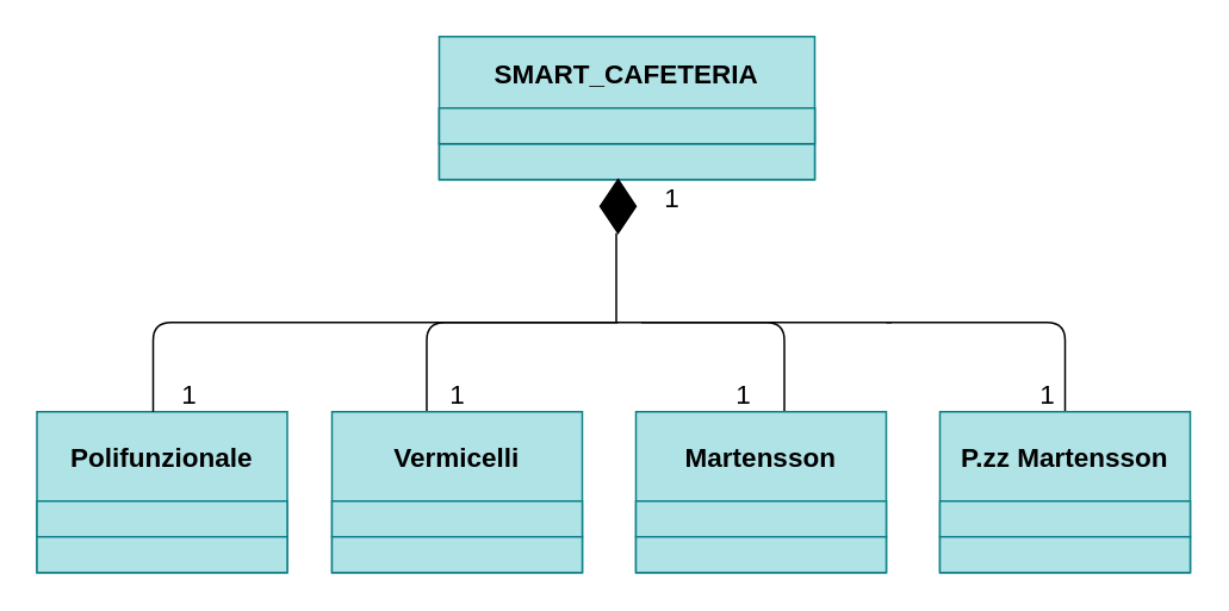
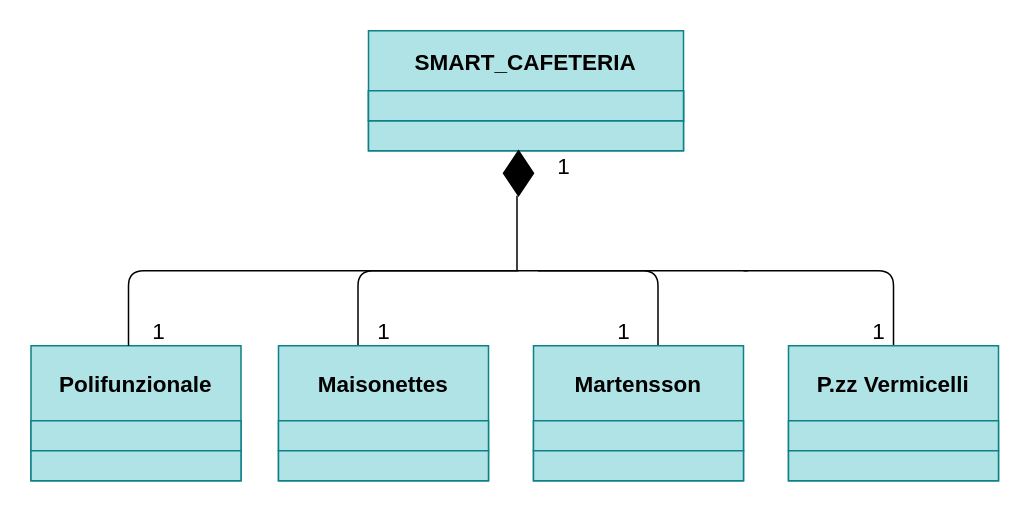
- <mxCell id="19" value="Vermicelli" style="swimlane;fontStyle=1;align=center;verticalAlign=middle;childLayout=stackLayout;horizontal=1;startSize=50;horizontalStack=0;resizeParent=1;resizeLast=0;collapsible=1;marginBottom=0;rounded=0;shadow=0;strokeWidth=1;labelBackgroundColor=none;fontSize=15;fillColor=#b0e3e6;strokeColor=#0e8088;" vertex="1" parent="1"><mxGeometry x="185" y="230" width="140" height="90" as="geometry"><mxRectangle x="230" y="140" width="160" height="26" as="alternateBounds" /></mxGeometry></mxCell>
+ <mxCell id="19" value="Maisonettes" style="swimlane;fontStyle=1;align=center;verticalAlign=middle;childLayout=stackLayout;horizontal=1;startSize=50;horizontalStack=0;resizeParent=1;resizeLast=0;collapsible=1;marginBottom=0;rounded=0;shadow=0;strokeWidth=1;labelBackgroundColor=none;fontSize=15;fillColor=#b0e3e6;strokeColor=#0e8088;" vertex="1" parent="1"><mxGeometry x="185" y="230" width="140" height="90" as="geometry"><mxRectangle x="230" y="140" width="160" height="26" as="alternateBounds" /></mxGeometry></mxCell>
- <mxCell id="25" value="P.zz Martensson" style="swimlane;fontStyle=1;align=center;verticalAlign=middle;childLayout=stackLayout;horizontal=1;startSize=50;horizontalStack=0;resizeParent=1;resizeLast=0;collapsible=1;marginBottom=0;rounded=0;shadow=0;strokeWidth=1;labelBackgroundColor=none;fontSize=15;fillColor=#b0e3e6;strokeColor=#0e8088;" vertex="1" parent="1"><mxGeometry x="525" y="230" width="140" height="90" as="geometry"><mxRectangle x="230" y="140" width="160" height="26" as="alternateBounds" /></mxGeometry></mxCell>
+ <mxCell id="25" value="P.zz Vermicelli" style="swimlane;fontStyle=1;align=center;verticalAlign=middle;childLayout=stackLayout;horizontal=1;startSize=50;horizontalStack=0;resizeParent=1;resizeLast=0;collapsible=1;marginBottom=0;rounded=0;shadow=0;strokeWidth=1;labelBackgroundColor=none;fontSize=15;fillColor=#b0e3e6;strokeColor=#0e8088;" vertex="1" parent="1"><mxGeometry x="525" y="230" width="140" height="90" as="geometry"><mxRectangle x="230" y="140" width="160" height="26" as="alternateBounds" /></mxGeometry></mxCell>
